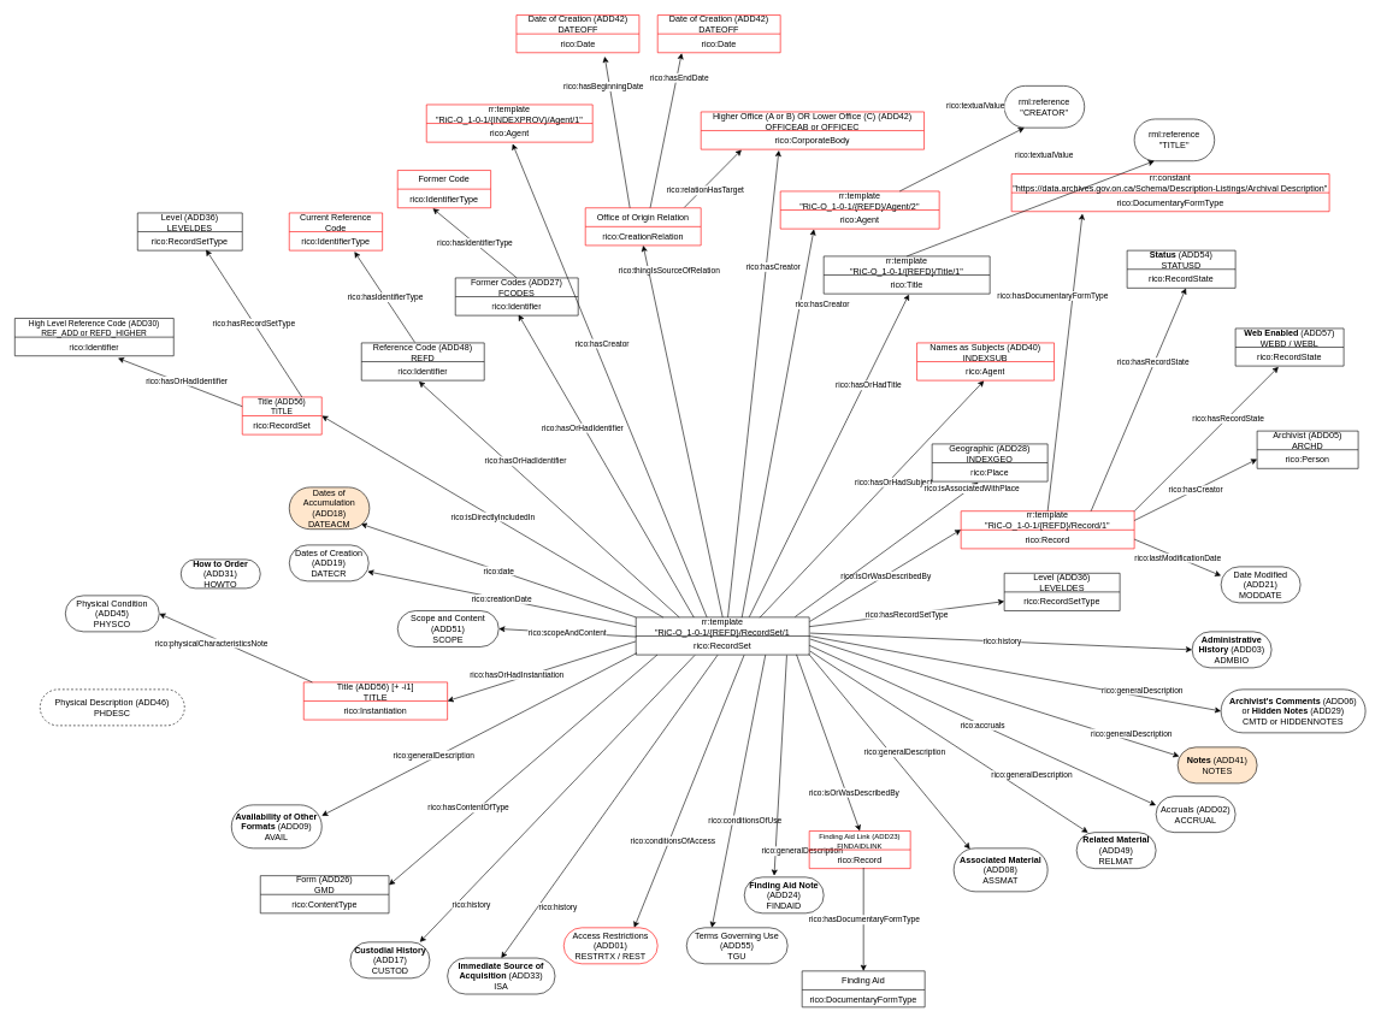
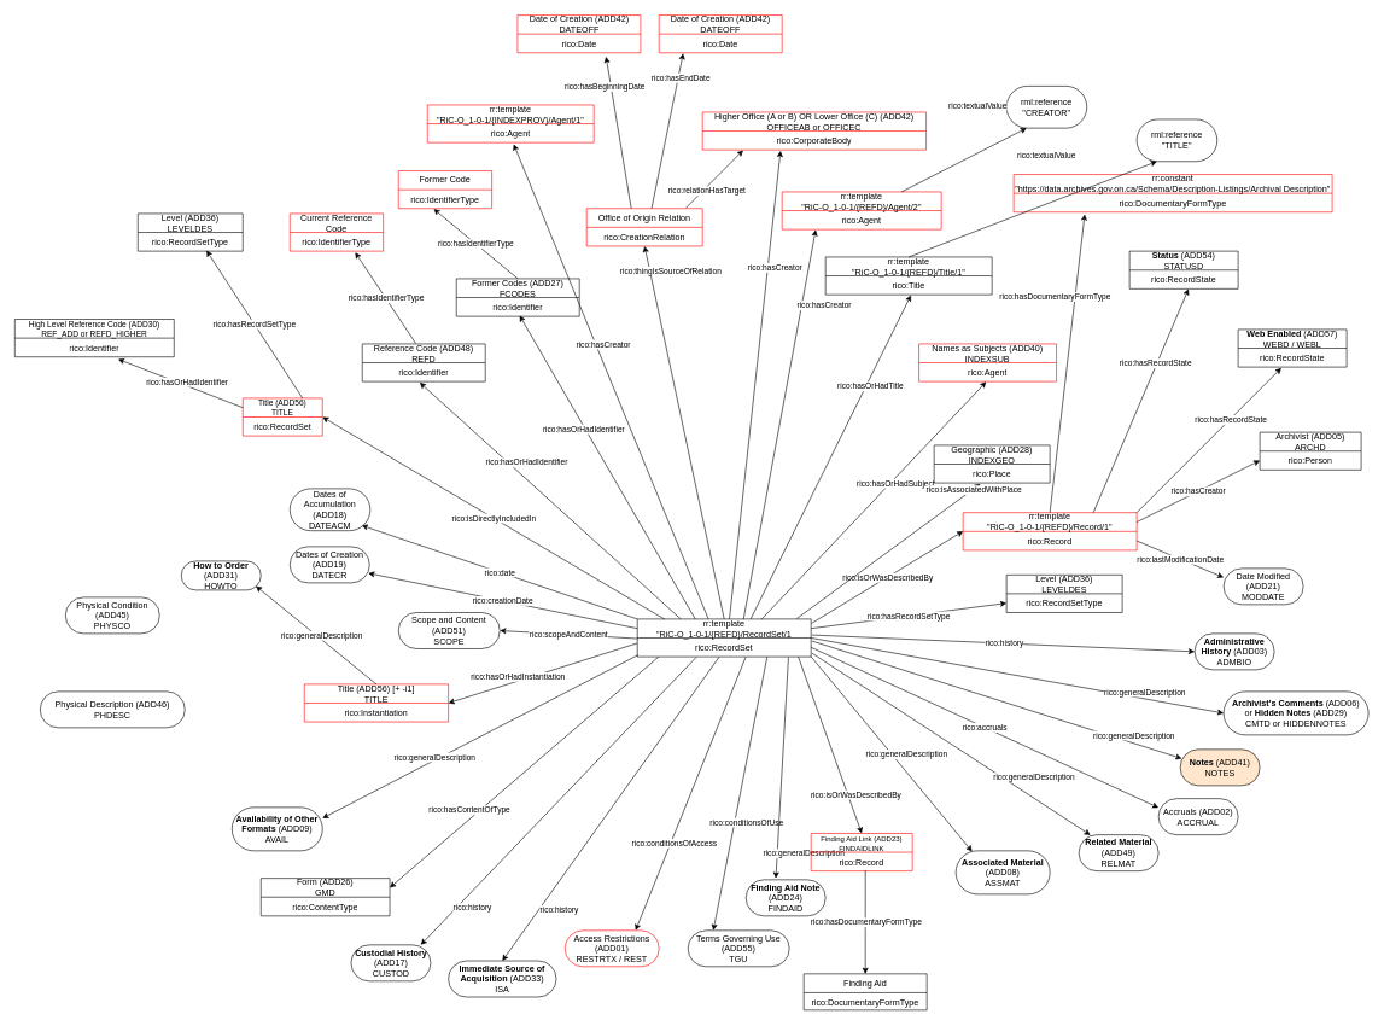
- <mxCell id="144" value="Dates of Accumulation (ADD18)&lt;div&gt;DATEACM&lt;/div&gt;" style="html=1;whiteSpace=wrap;rounded=1;arcSize=50;fillColor=#ffe6cc;" parent="1" vertex="1"><mxGeometry x="400" y="674" width="111" height="58" as="geometry" /></mxCell>
+ <mxCell id="144" value="Dates of Accumulation (ADD18)&lt;div&gt;DATEACM&lt;/div&gt;" style="html=1;whiteSpace=wrap;rounded=1;arcSize=50;" parent="1" vertex="1"><mxGeometry x="400" y="674" width="111" height="58" as="geometry" /></mxCell>
+ <mxCell id="48" value="" style="endArrow=classic;html=1;rounded=0;exitX=0.5;exitY=0;exitDx=0;exitDy=0;entryX=0.936;entryY=0.86;entryDx=0;entryDy=0;entryPerimeter=0;" parent="1" source="11" target="50" edge="1"><mxGeometry relative="1" as="geometry"><mxPoint x="349" y="834" as="sourcePoint" /><mxPoint x="430" y="774" as="targetPoint" /></mxGeometry></mxCell>
+ <mxCell id="49" value="rico:generalDescription" style="edgeLabel;resizable=0;html=1;;align=center;verticalAlign=middle;" parent="48" connectable="0" vertex="1"><mxGeometry relative="1" as="geometry"><mxPoint x="7" as="offset" /></mxGeometry></mxCell>
- <mxCell id="45" value="" style="endArrow=classic;html=1;rounded=0;entryX=1;entryY=0.5;entryDx=0;entryDy=0;exitX=0.06;exitY=0;exitDx=0;exitDy=0;exitPerimeter=0;" parent="1" source="11" target="47" edge="1"><mxGeometry relative="1" as="geometry"><mxPoint x="510" y="914" as="sourcePoint" /><mxPoint x="290" y="880" as="targetPoint" /></mxGeometry></mxCell>
- <mxCell id="46" value="rico:physicalCharacteristicsNote" style="edgeLabel;resizable=0;html=1;;align=center;verticalAlign=middle;" parent="45" connectable="0" vertex="1"><mxGeometry relative="1" as="geometry"><mxPoint x="-35" y="-7" as="offset" /></mxGeometry></mxCell>
- <mxCell id="21" value="Physical Description (ADD46) PHDESC" style="html=1;whiteSpace=wrap;rounded=1;arcSize=50;strokeColor=#000000;dashed=1;" parent="1" vertex="1"><mxGeometry x="55" y="954" width="200" height="50" as="geometry" /></mxCell>
+ <mxCell id="21" value="Physical Description (ADD46) PHDESC" style="html=1;whiteSpace=wrap;rounded=1;arcSize=50;strokeColor=#000000;" parent="1" vertex="1"><mxGeometry x="55" y="954" width="200" height="50" as="geometry" /></mxCell>
